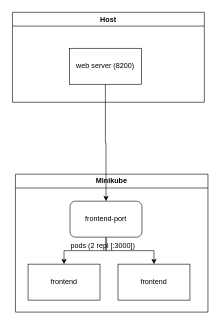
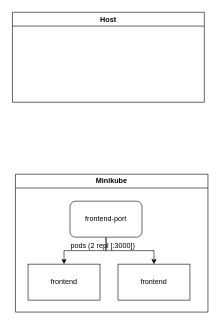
- <mxCell id="3" value="web server (8200)" style="rounded=0;whiteSpace=wrap;html=1;" vertex="1" parent="2"><mxGeometry x="95" y="60" width="120" height="60" as="geometry" /></mxCell>
- <mxCell id="11" style="edgeStyle=orthogonalEdgeStyle;rounded=0;orthogonalLoop=1;jettySize=auto;html=1;entryX=0.5;entryY=0;entryDx=0;entryDy=0;" edge="1" parent="1" source="3" target="7"><mxGeometry relative="1" as="geometry" /></mxCell>
